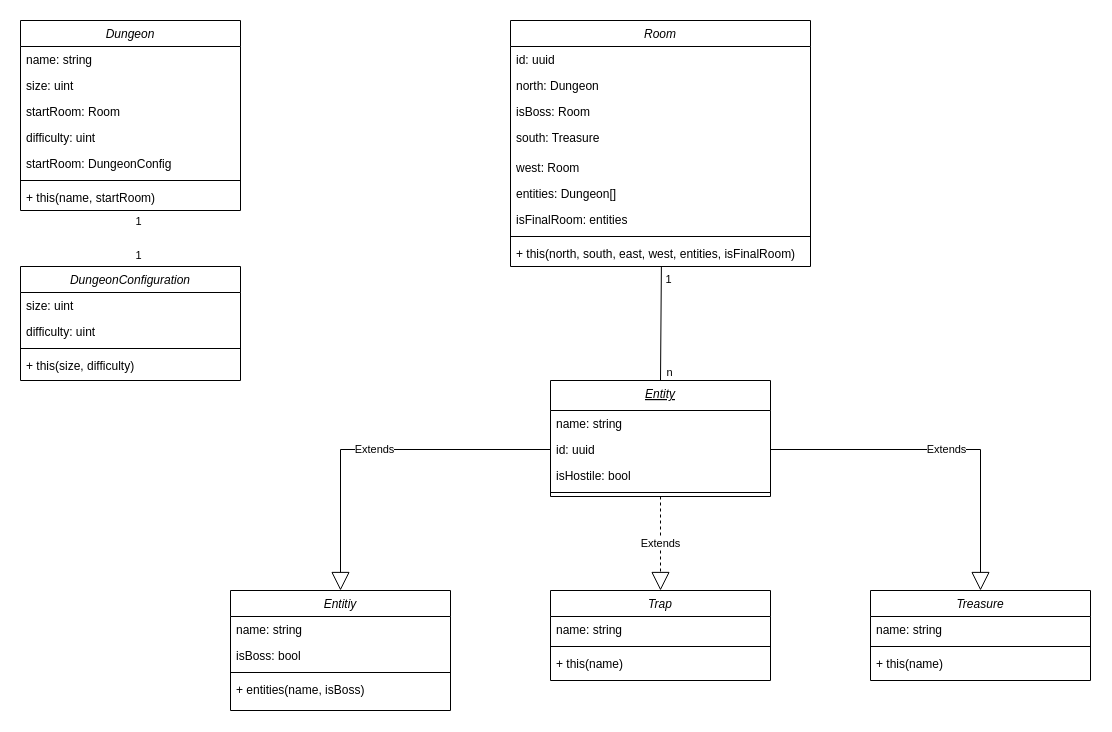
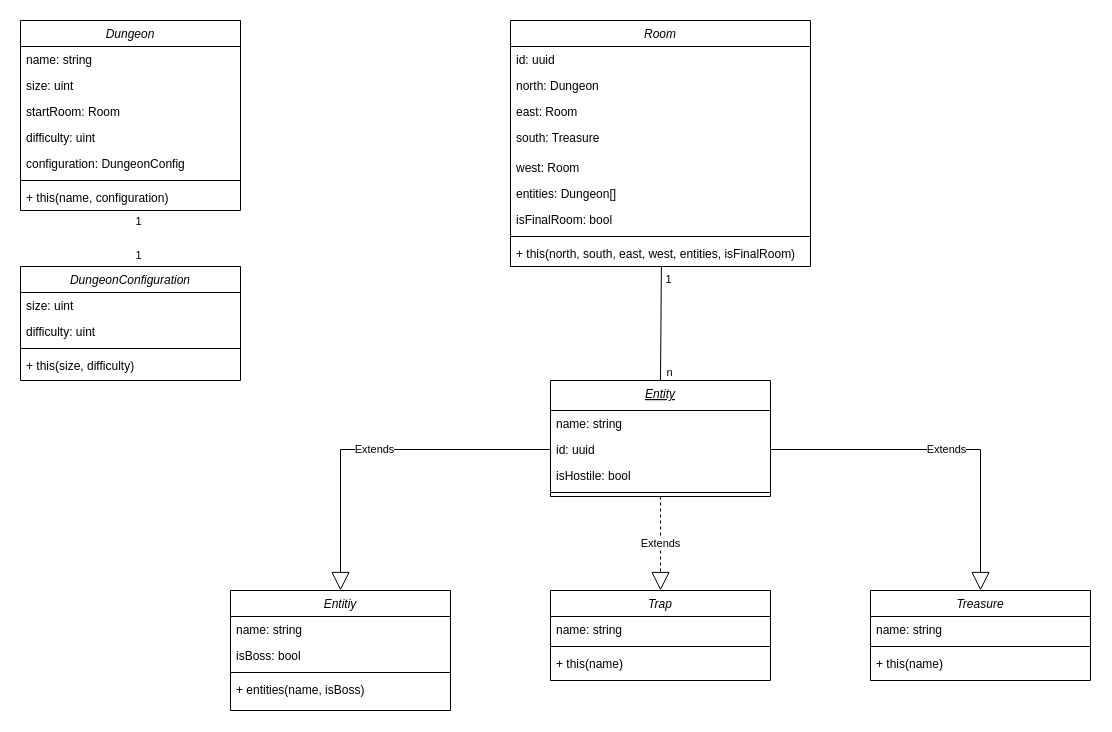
- <mxCell id="13" value="isBoss: Room" style="text;align=left;verticalAlign=top;spacingLeft=4;spacingRight=4;overflow=hidden;rotatable=0;points=[[0,0.5],[1,0.5]];portConstraint=eastwest;rounded=0;shadow=0;html=0;" vertex="1" parent="10"><mxGeometry y="78" width="300" height="26" as="geometry" /></mxCell>
+ <mxCell id="13" value="east: Room" style="text;align=left;verticalAlign=top;spacingLeft=4;spacingRight=4;overflow=hidden;rotatable=0;points=[[0,0.5],[1,0.5]];portConstraint=eastwest;rounded=0;shadow=0;html=0;" vertex="1" parent="10"><mxGeometry y="78" width="300" height="26" as="geometry" /></mxCell>
- <mxCell id="7" value="startRoom: DungeonConfig" style="text;align=left;verticalAlign=top;spacingLeft=4;spacingRight=4;overflow=hidden;rotatable=0;points=[[0,0.5],[1,0.5]];portConstraint=eastwest;rounded=0;shadow=0;html=0;" parent="2" vertex="1"><mxGeometry y="130" width="220" height="26" as="geometry" /></mxCell>
+ <mxCell id="7" value="configuration: DungeonConfig" style="text;align=left;verticalAlign=top;spacingLeft=4;spacingRight=4;overflow=hidden;rotatable=0;points=[[0,0.5],[1,0.5]];portConstraint=eastwest;rounded=0;shadow=0;html=0;" parent="2" vertex="1"><mxGeometry y="130" width="220" height="26" as="geometry" /></mxCell>
- <mxCell id="9" value="+ this(name, startRoom)" style="text;align=left;verticalAlign=top;spacingLeft=4;spacingRight=4;overflow=hidden;rotatable=0;points=[[0,0.5],[1,0.5]];portConstraint=eastwest;" parent="2" vertex="1"><mxGeometry y="164" width="220" height="26" as="geometry" /></mxCell>
+ <mxCell id="9" value="+ this(name, configuration)" style="text;align=left;verticalAlign=top;spacingLeft=4;spacingRight=4;overflow=hidden;rotatable=0;points=[[0,0.5],[1,0.5]];portConstraint=eastwest;" parent="2" vertex="1"><mxGeometry y="164" width="220" height="26" as="geometry" /></mxCell>
- <mxCell id="17" value="isFinalRoom: entities" style="text;align=left;verticalAlign=top;spacingLeft=4;spacingRight=4;overflow=hidden;rotatable=0;points=[[0,0.5],[1,0.5]];portConstraint=eastwest;rounded=0;shadow=0;html=0;" vertex="1" parent="10"><mxGeometry y="186" width="300" height="26" as="geometry" /></mxCell>
+ <mxCell id="17" value="isFinalRoom: bool" style="text;align=left;verticalAlign=top;spacingLeft=4;spacingRight=4;overflow=hidden;rotatable=0;points=[[0,0.5],[1,0.5]];portConstraint=eastwest;rounded=0;shadow=0;html=0;" vertex="1" parent="10"><mxGeometry y="186" width="300" height="26" as="geometry" /></mxCell>
